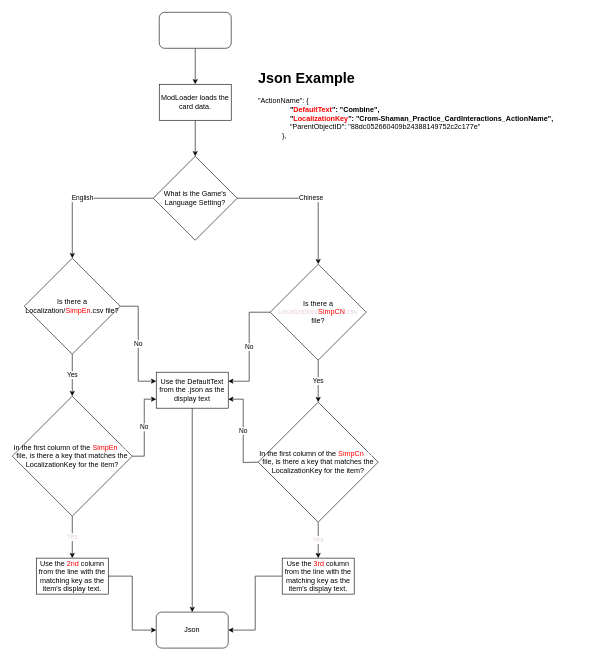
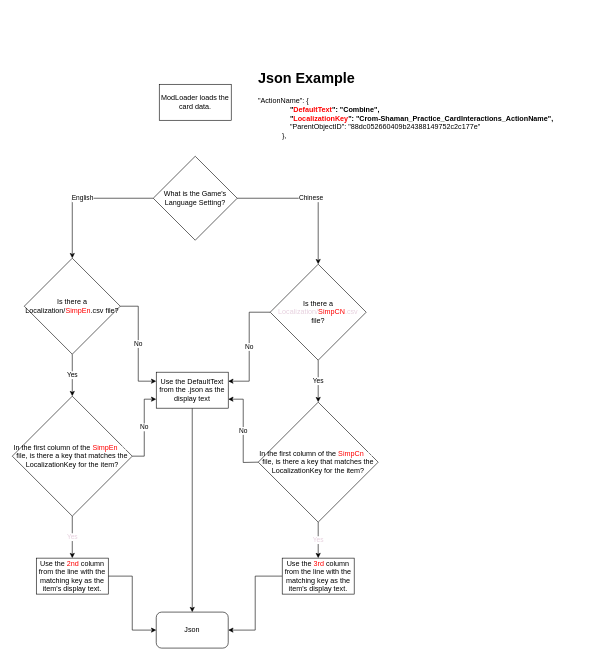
- <mxCell id="28" value="&lt;font color=&quot;#ffffff&quot;&gt;Start&lt;/font&gt;" style="rounded=1;whiteSpace=wrap;html=1;fontColor=#FF0000;" parent="1" vertex="1"><mxGeometry x="265" y="20" width="120" height="60" as="geometry" /></mxCell>
- <mxCell id="2" style="edgeStyle=orthogonalEdgeStyle;rounded=0;orthogonalLoop=1;jettySize=auto;html=1;entryX=0.5;entryY=0;entryDx=0;entryDy=0;fontColor=#FF0000;" parent="1" source="28" target="7" edge="1"><mxGeometry relative="1" as="geometry"><mxPoint x="325" y="90" as="sourcePoint" /></mxGeometry></mxCell>
- <mxCell id="6" style="edgeStyle=orthogonalEdgeStyle;rounded=0;orthogonalLoop=1;jettySize=auto;html=1;fontColor=#FFFFFF;" parent="1" source="7" target="5" edge="1"><mxGeometry relative="1" as="geometry"><mxPoint x="325" y="260" as="targetPoint" /></mxGeometry></mxCell>
